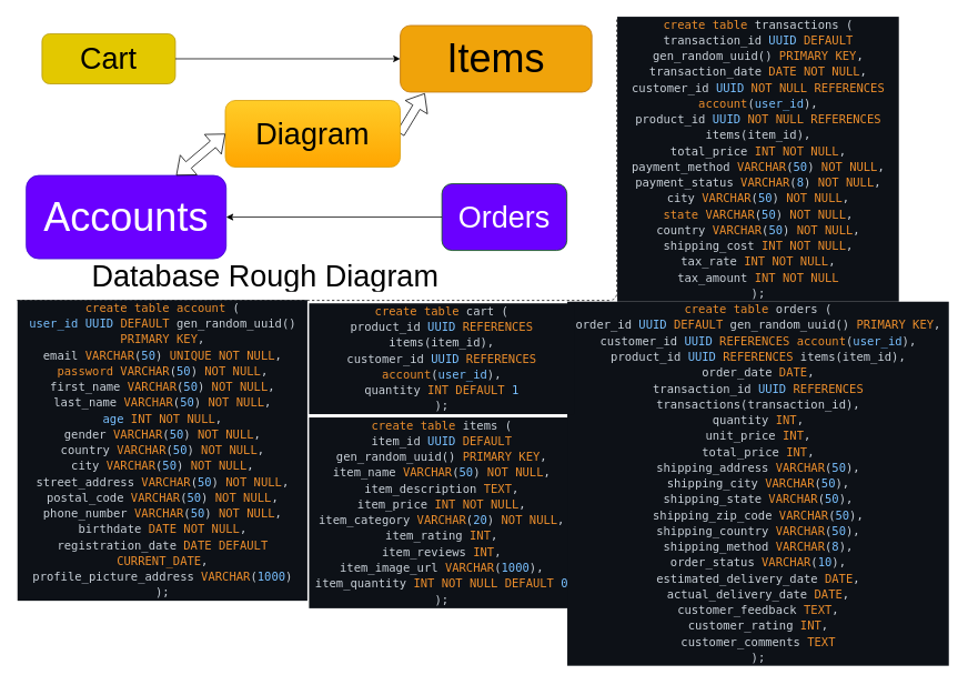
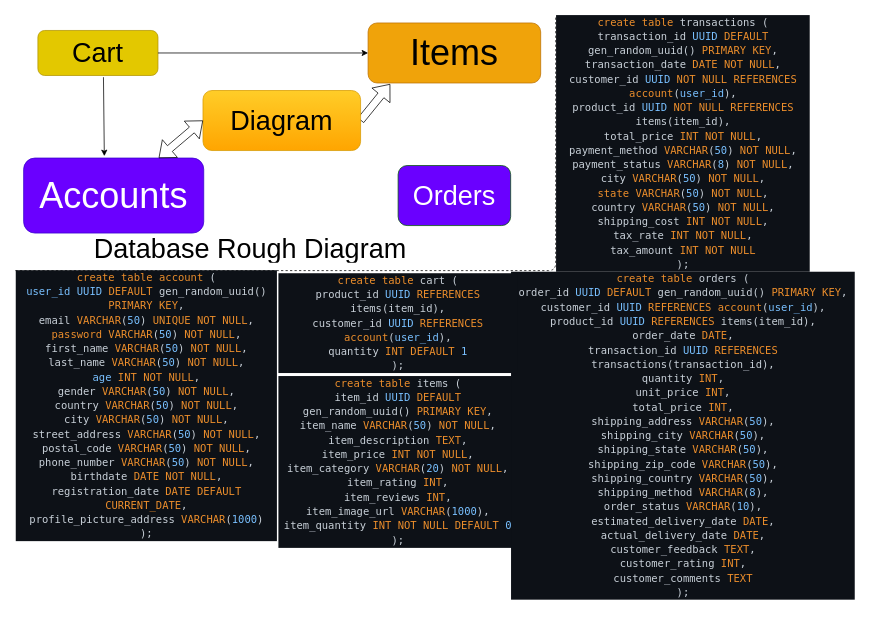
- <mxCell id="2" value="&lt;font style=&quot;font-size: 48px;&quot;&gt;Items&lt;/font&gt;" style="rounded=1;whiteSpace=wrap;html=1;fillColor=#f0a30a;fontColor=#000000;strokeColor=#BD7000;" parent="1" vertex="1"><mxGeometry x="480" y="30" width="230" height="80" as="geometry" /></mxCell>
+ <mxCell id="2" value="&lt;font style=&quot;font-size: 48px;&quot;&gt;Items&lt;/font&gt;" style="rounded=1;whiteSpace=wrap;html=1;fillColor=#f0a30a;fontColor=#000000;strokeColor=#BD7000;" parent="1" vertex="1"><mxGeometry x="490" y="30" width="230" height="80" as="geometry" /></mxCell>
+ <mxCell id="7" value="" style="endArrow=classic;html=1;fontSize=36;exitX=0.546;exitY=1.038;exitDx=0;exitDy=0;exitPerimeter=0;entryX=0.448;entryY=-0.026;entryDx=0;entryDy=0;entryPerimeter=0;" parent="1" source="5" target="3" edge="1"><mxGeometry width="50" height="50" relative="1" as="geometry"><mxPoint x="350" y="300" as="sourcePoint" /><mxPoint x="140" y="200" as="targetPoint" /></mxGeometry></mxCell>
- <mxCell id="8" value="" style="endArrow=classic;html=1;fontSize=36;exitX=0;exitY=0.5;exitDx=0;exitDy=0;entryX=1;entryY=0.5;entryDx=0;entryDy=0;" parent="1" source="4" target="3" edge="1"><mxGeometry width="50" height="50" relative="1" as="geometry"><mxPoint x="350" y="300" as="sourcePoint" /><mxPoint x="400" y="250" as="targetPoint" /></mxGeometry></mxCell>
- <mxCell id="10" value="&lt;font style=&quot;font-size: 36px;&quot;&gt;Database Rough Diagram&lt;/font&gt;" style="text;html=1;strokeColor=none;fillColor=none;spacing=5;spacingTop=-20;whiteSpace=wrap;overflow=hidden;rounded=0;" parent="1" vertex="1"><mxGeometry x="105" y="320" width="440" height="30" as="geometry" /></mxCell>
+ <mxCell id="10" value="&lt;font style=&quot;font-size: 36px;&quot;&gt;Database Rough Diagram&lt;/font&gt;" style="text;html=1;strokeColor=none;fillColor=none;spacing=5;spacingTop=-20;whiteSpace=wrap;overflow=hidden;rounded=0;" parent="1" vertex="1"><mxGeometry x="120" y="320" width="440" height="30" as="geometry" /></mxCell>
